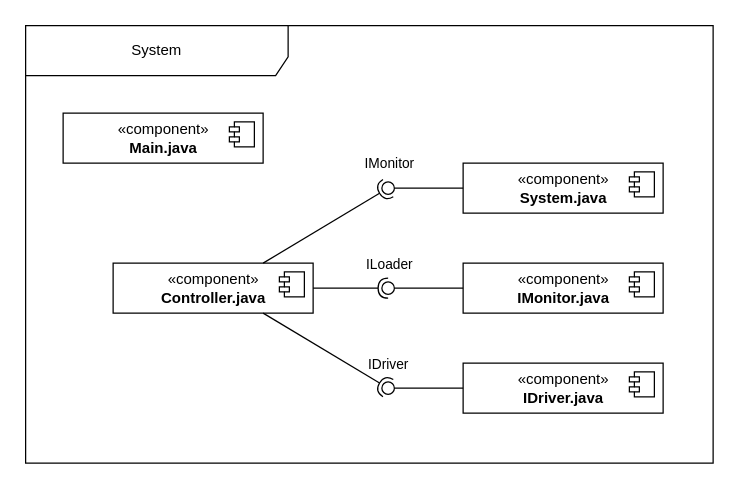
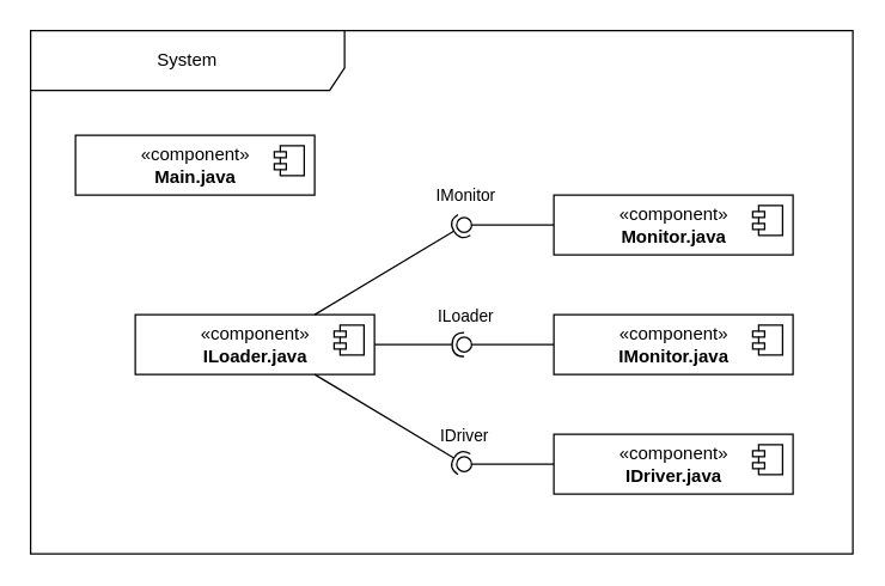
- <mxCell id="19" value="«component»&lt;br&gt;&lt;b&gt;System.java&lt;/b&gt;" style="html=1;dropTarget=0;" vertex="1" parent="1"><mxGeometry x="370" y="130" width="160" height="40" as="geometry" /></mxCell>
+ <mxCell id="19" value="«component»&lt;br&gt;&lt;b&gt;Monitor.java&lt;/b&gt;" style="html=1;dropTarget=0;" vertex="1" parent="1"><mxGeometry x="370" y="130" width="160" height="40" as="geometry" /></mxCell>
- <mxCell id="3" value="«component»&lt;br&gt;&lt;b&gt;Controller.java&lt;/b&gt;" style="html=1;dropTarget=0;" vertex="1" parent="1"><mxGeometry x="90" y="210" width="160" height="40" as="geometry" /></mxCell>
+ <mxCell id="3" value="«component»&lt;br&gt;&lt;b&gt;ILoader.java&lt;/b&gt;" style="html=1;dropTarget=0;" vertex="1" parent="1"><mxGeometry x="90" y="210" width="160" height="40" as="geometry" /></mxCell>
